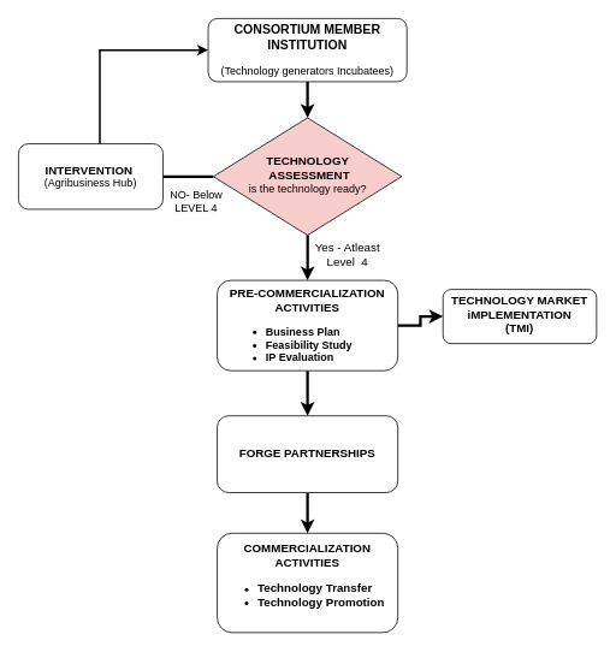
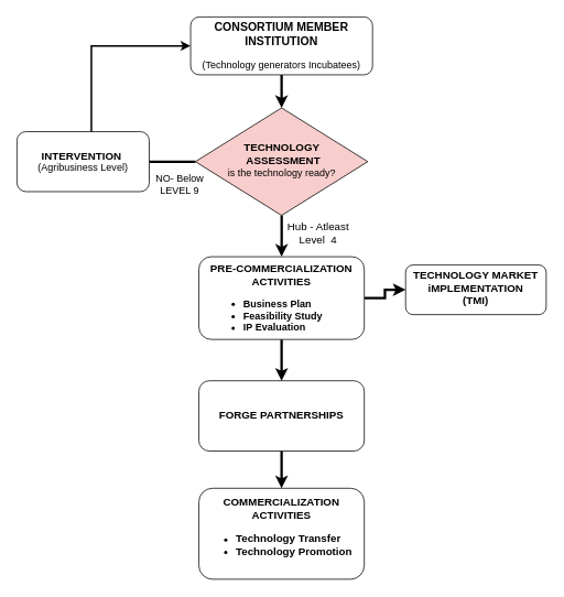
- <mxCell id="8" value="&lt;b&gt;&lt;font style=&quot;font-size: 13px;&quot;&gt;INTERVENTION&lt;/font&gt;&lt;/b&gt;&amp;nbsp;&lt;br&gt;(Agribusiness Hub)" style="rounded=1;whiteSpace=wrap;html=1;fontSize=12;glass=0;strokeWidth=1;shadow=0;" parent="1" vertex="1"><mxGeometry x="20" y="158.75" width="160" height="72.5" as="geometry" /></mxCell>
+ <mxCell id="8" value="&lt;b&gt;&lt;font style=&quot;font-size: 13px;&quot;&gt;INTERVENTION&lt;/font&gt;&lt;/b&gt;&amp;nbsp;&lt;br&gt;(Agribusiness Level)" style="rounded=1;whiteSpace=wrap;html=1;fontSize=12;glass=0;strokeWidth=1;shadow=0;" parent="1" vertex="1"><mxGeometry x="20" y="158.75" width="160" height="72.5" as="geometry" /></mxCell>
- <mxCell id="17" value="&lt;span style=&quot;color: rgb(0, 0, 0); font-family: Helvetica; font-size: 12px; font-style: normal; font-variant-ligatures: normal; font-variant-caps: normal; font-weight: 400; letter-spacing: normal; orphans: 2; text-indent: 0px; text-transform: none; widows: 2; word-spacing: 0px; -webkit-text-stroke-width: 0px; background-color: rgb(251, 251, 251); text-decoration-thickness: initial; text-decoration-style: initial; text-decoration-color: initial; float: none; display: inline !important;&quot;&gt;NO- Below&lt;/span&gt;&lt;br style=&quot;border-color: var(--border-color); color: rgb(0, 0, 0); font-family: Helvetica; font-size: 12px; font-style: normal; font-variant-ligatures: normal; font-variant-caps: normal; font-weight: 400; letter-spacing: normal; orphans: 2; text-indent: 0px; text-transform: none; widows: 2; word-spacing: 0px; -webkit-text-stroke-width: 0px; background-color: rgb(251, 251, 251); text-decoration-thickness: initial; text-decoration-style: initial; text-decoration-color: initial;&quot;&gt;&lt;span style=&quot;color: rgb(0, 0, 0); font-family: Helvetica; font-size: 12px; font-style: normal; font-variant-ligatures: normal; font-variant-caps: normal; font-weight: 400; letter-spacing: normal; orphans: 2; text-indent: 0px; text-transform: none; widows: 2; word-spacing: 0px; -webkit-text-stroke-width: 0px; background-color: rgb(251, 251, 251); text-decoration-thickness: initial; text-decoration-style: initial; text-decoration-color: initial; float: none; display: inline !important;&quot;&gt;LEVEL 4&lt;/span&gt;" style="text;whiteSpace=wrap;html=1;align=center;" vertex="1" parent="1"><mxGeometry x="172" y="202" width="90" height="50" as="geometry" /></mxCell>
+ <mxCell id="17" value="&lt;span style=&quot;color: rgb(0, 0, 0); font-family: Helvetica; font-size: 12px; font-style: normal; font-variant-ligatures: normal; font-variant-caps: normal; font-weight: 400; letter-spacing: normal; orphans: 2; text-indent: 0px; text-transform: none; widows: 2; word-spacing: 0px; -webkit-text-stroke-width: 0px; background-color: rgb(251, 251, 251); text-decoration-thickness: initial; text-decoration-style: initial; text-decoration-color: initial; float: none; display: inline !important;&quot;&gt;NO- Below&lt;/span&gt;&lt;br style=&quot;border-color: var(--border-color); color: rgb(0, 0, 0); font-family: Helvetica; font-size: 12px; font-style: normal; font-variant-ligatures: normal; font-variant-caps: normal; font-weight: 400; letter-spacing: normal; orphans: 2; text-indent: 0px; text-transform: none; widows: 2; word-spacing: 0px; -webkit-text-stroke-width: 0px; background-color: rgb(251, 251, 251); text-decoration-thickness: initial; text-decoration-style: initial; text-decoration-color: initial;&quot;&gt;&lt;span style=&quot;color: rgb(0, 0, 0); font-family: Helvetica; font-size: 12px; font-style: normal; font-variant-ligatures: normal; font-variant-caps: normal; font-weight: 400; letter-spacing: normal; orphans: 2; text-indent: 0px; text-transform: none; widows: 2; word-spacing: 0px; -webkit-text-stroke-width: 0px; background-color: rgb(251, 251, 251); text-decoration-thickness: initial; text-decoration-style: initial; text-decoration-color: initial; float: none; display: inline !important;&quot;&gt;LEVEL 9&lt;/span&gt;" style="text;whiteSpace=wrap;html=1;align=center;" vertex="1" parent="1"><mxGeometry x="172" y="202" width="90" height="50" as="geometry" /></mxCell>
- <mxCell id="9" value="&lt;font style=&quot;font-size: 13px;&quot;&gt;Yes - Atleast &lt;br&gt;Level&amp;nbsp; 4&lt;/font&gt;" style="text;html=1;strokeColor=none;fillColor=none;align=center;verticalAlign=middle;whiteSpace=wrap;rounded=0;" parent="1" vertex="1"><mxGeometry x="322" y="256" width="125" height="50" as="geometry" /></mxCell>
+ <mxCell id="9" value="&lt;font style=&quot;font-size: 13px;&quot;&gt;Hub - Atleast &lt;br&gt;Level&amp;nbsp; 4&lt;/font&gt;" style="text;html=1;strokeColor=none;fillColor=none;align=center;verticalAlign=middle;whiteSpace=wrap;rounded=0;" parent="1" vertex="1"><mxGeometry x="322" y="256" width="125" height="50" as="geometry" /></mxCell>
